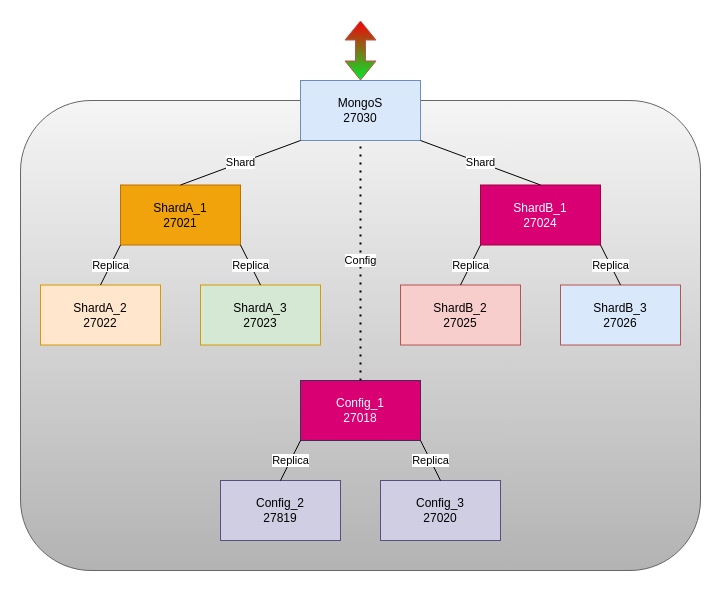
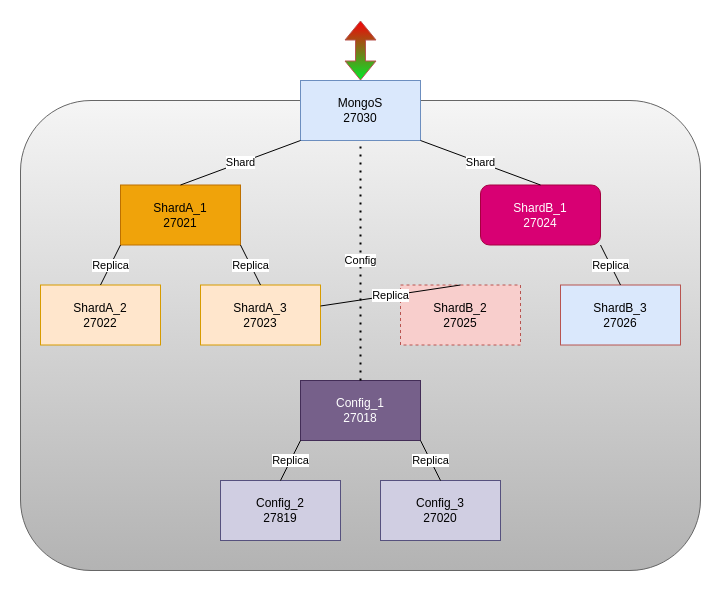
- <mxCell id="7" value="ShardB_1&lt;br&gt;27024" style="rounded=0;whiteSpace=wrap;html=1;fillColor=#d80073;fontColor=#ffffff;strokeColor=#A50040;" vertex="1" parent="1"><mxGeometry x="480" y="184.5" width="120" height="60" as="geometry" /></mxCell>
+ <mxCell id="7" value="ShardB_1&lt;br&gt;27024" style="whiteSpace=wrap;html=1;fillColor=#d80073;fontColor=#ffffff;strokeColor=#A50040;rounded=1;" vertex="1" parent="1"><mxGeometry x="480" y="184.5" width="120" height="60" as="geometry" /></mxCell>
- <mxCell id="18" value="Replica" style="endArrow=none;html=1;rounded=0;entryX=0;entryY=1;entryDx=0;entryDy=0;exitX=0.5;exitY=0;exitDx=0;exitDy=0;" edge="1" parent="1" source="8" target="7"><mxGeometry width="50" height="50" relative="1" as="geometry"><mxPoint x="456" y="220" as="sourcePoint" /><mxPoint x="386" y="310" as="targetPoint" /></mxGeometry></mxCell>
+ <mxCell id="18" value="Replica" style="endArrow=none;html=1;rounded=0;exitX=0.5;exitY=0;exitDx=0;exitDy=0;" edge="1" parent="1" source="8" target="6"><mxGeometry width="50" height="50" relative="1" as="geometry"><mxPoint x="456" y="220" as="sourcePoint" /><mxPoint x="386" y="310" as="targetPoint" /></mxGeometry></mxCell>
- <mxCell id="6" value="ShardA_3&lt;br&gt;27023" style="rounded=0;whiteSpace=wrap;html=1;fillColor=#d5e8d4;strokeColor=#d79b00;" vertex="1" parent="1"><mxGeometry x="200" y="284.5" width="120" height="60" as="geometry" /></mxCell>
+ <mxCell id="6" value="ShardA_3&lt;br&gt;27023" style="rounded=0;whiteSpace=wrap;html=1;fillColor=#ffe6cc;strokeColor=#d79b00;" vertex="1" parent="1"><mxGeometry x="200" y="284.5" width="120" height="60" as="geometry" /></mxCell>
- <mxCell id="8" value="ShardB_2&lt;br&gt;27025" style="rounded=0;whiteSpace=wrap;html=1;fillColor=#f8cecc;strokeColor=#b85450;" vertex="1" parent="1"><mxGeometry x="400" y="284.5" width="120" height="60" as="geometry" /></mxCell>
+ <mxCell id="8" value="ShardB_2&lt;br&gt;27025" style="rounded=0;whiteSpace=wrap;html=1;fillColor=#f8cecc;strokeColor=#b85450;dashed=1;" vertex="1" parent="1"><mxGeometry x="400" y="284.5" width="120" height="60" as="geometry" /></mxCell>
- <mxCell id="10" value="Config_1&lt;br&gt;27018" style="rounded=0;whiteSpace=wrap;html=1;fillColor=#d80073;fontColor=#ffffff;strokeColor=#432D57;" vertex="1" parent="1"><mxGeometry x="300" y="380" width="120" height="60" as="geometry" /></mxCell>
+ <mxCell id="10" value="Config_1&lt;br&gt;27018" style="rounded=0;whiteSpace=wrap;html=1;fillColor=#76608a;fontColor=#ffffff;strokeColor=#432D57;" vertex="1" parent="1"><mxGeometry x="300" y="380" width="120" height="60" as="geometry" /></mxCell>
